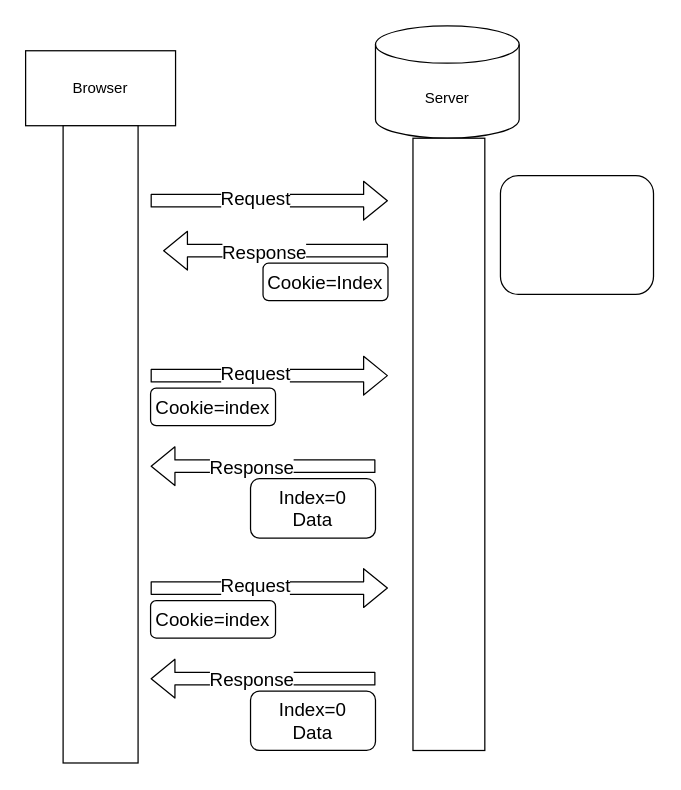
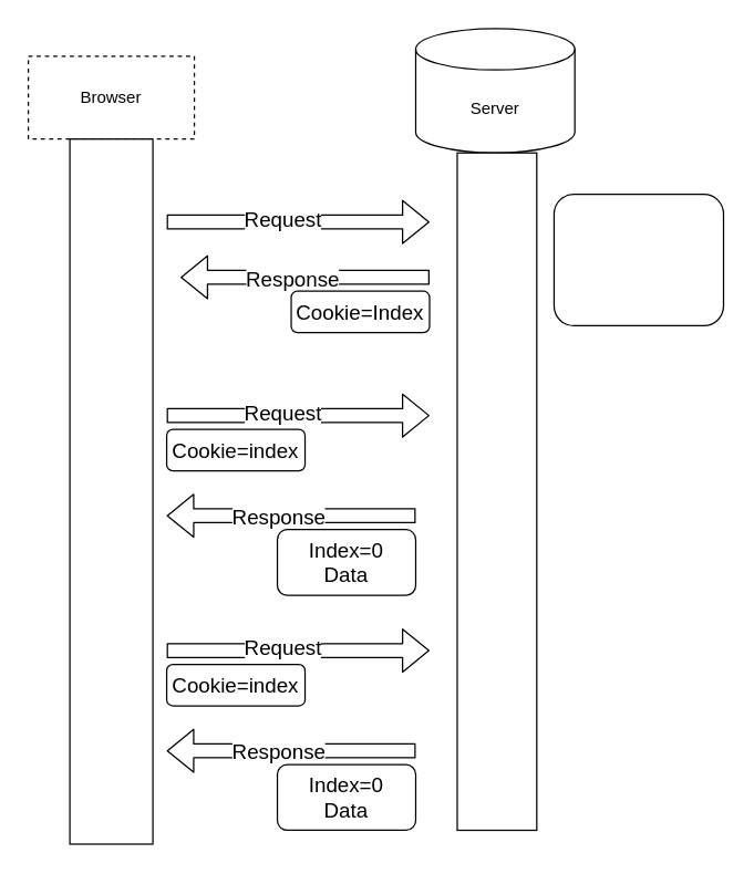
- <mxCell id="2" value="Browser" style="rounded=0;whiteSpace=wrap;html=1;" vertex="1" parent="1"><mxGeometry x="20" y="40" width="120" height="60" as="geometry" /></mxCell>
+ <mxCell id="2" value="Browser" style="rounded=0;whiteSpace=wrap;html=1;dashed=1;" vertex="1" parent="1"><mxGeometry x="20" y="40" width="120" height="60" as="geometry" /></mxCell>
